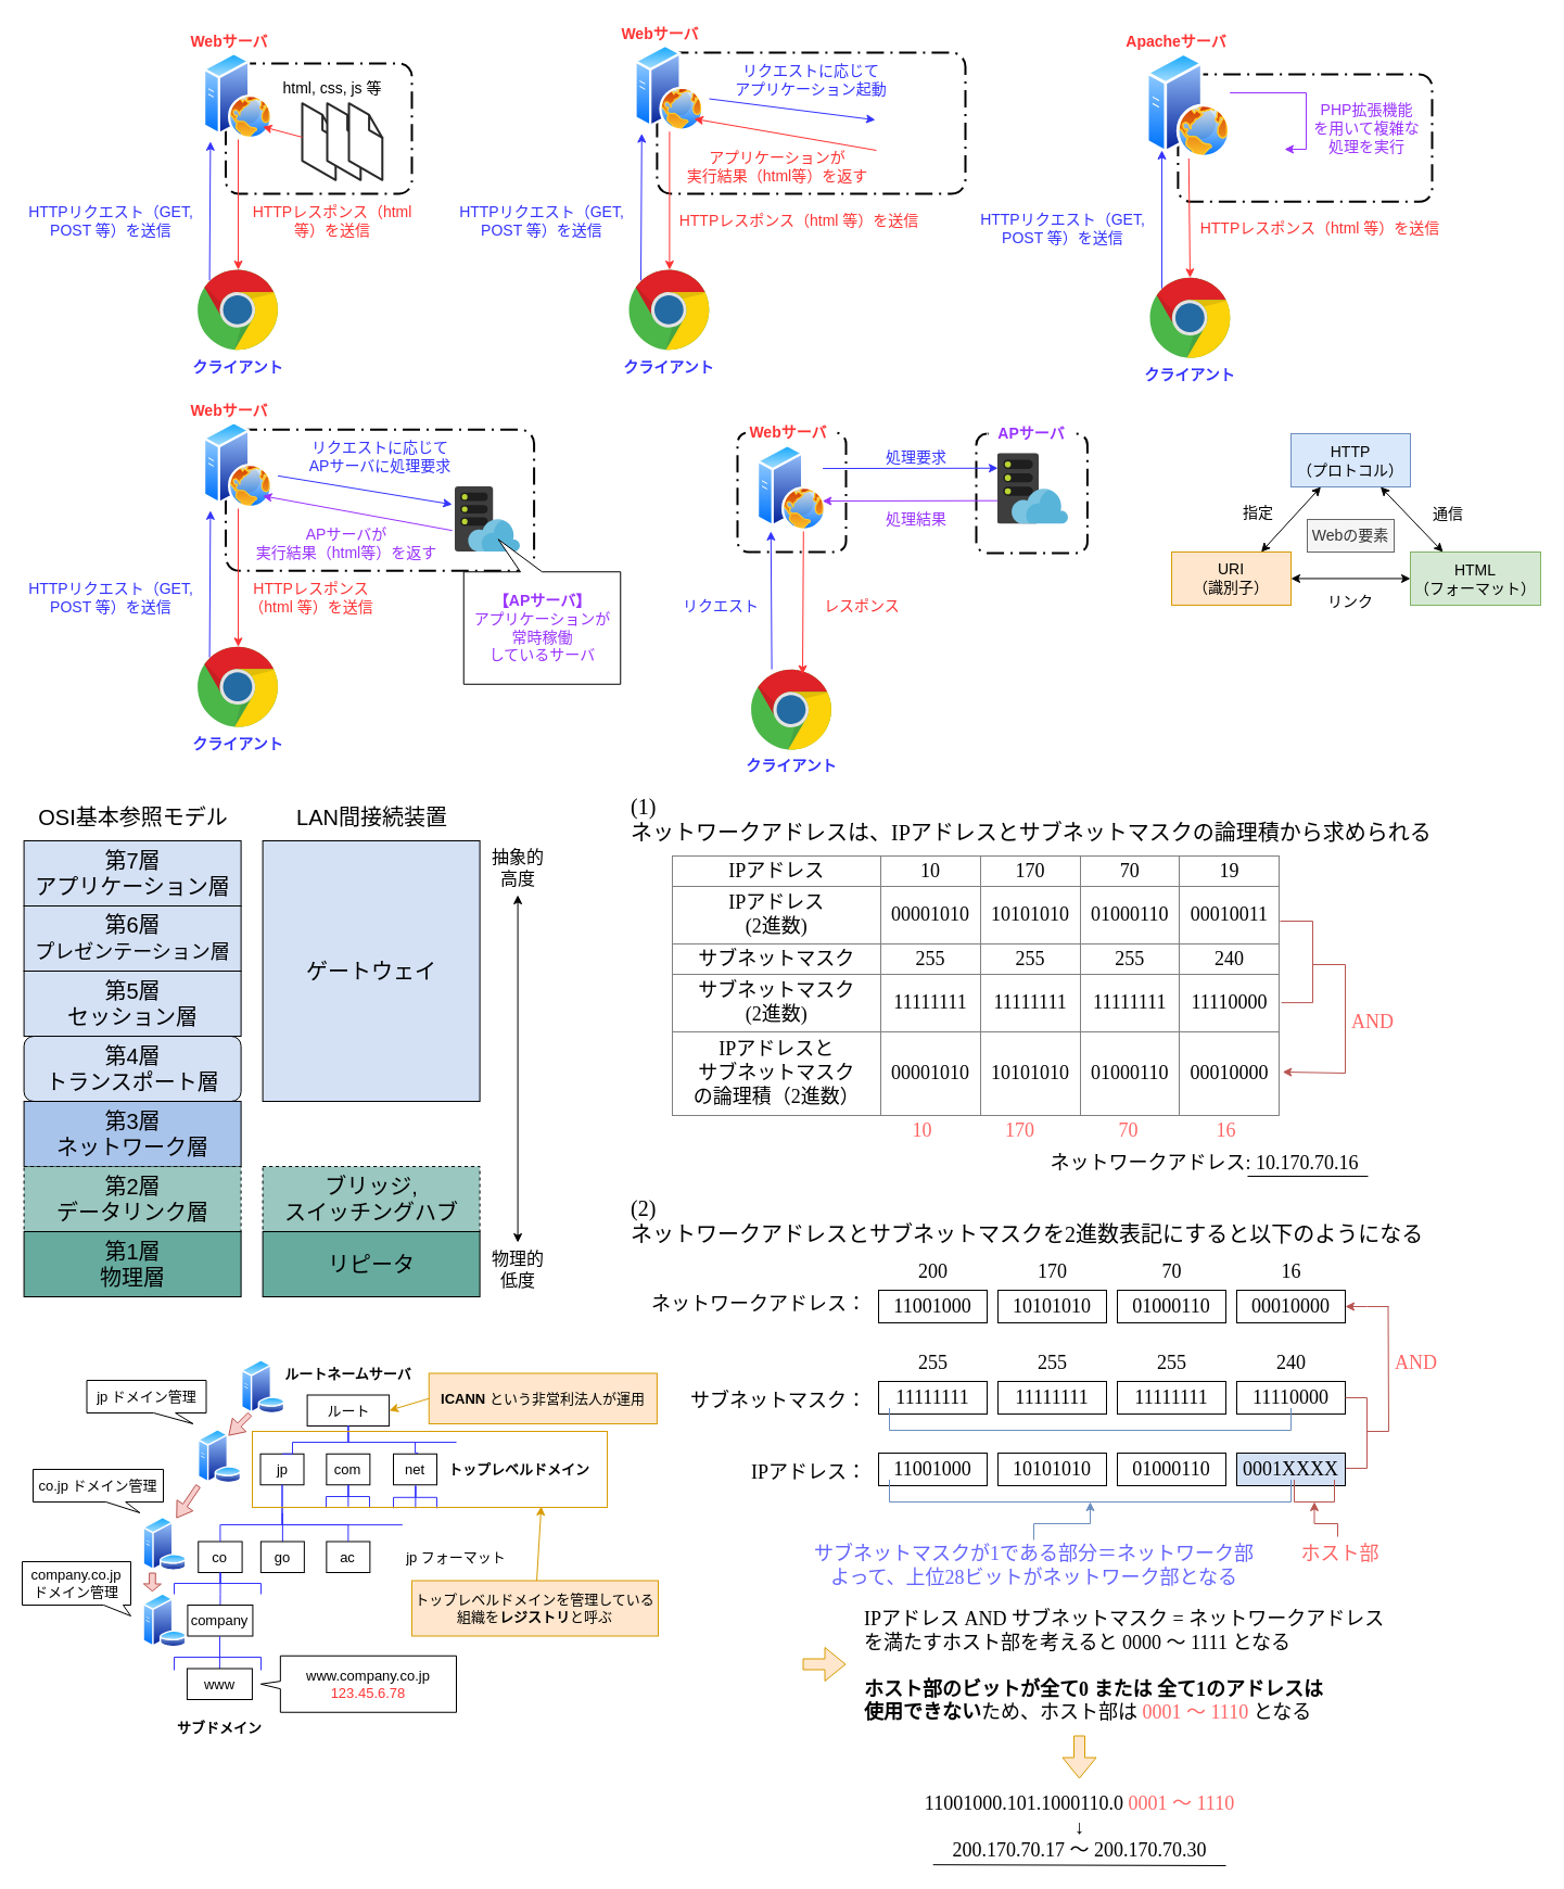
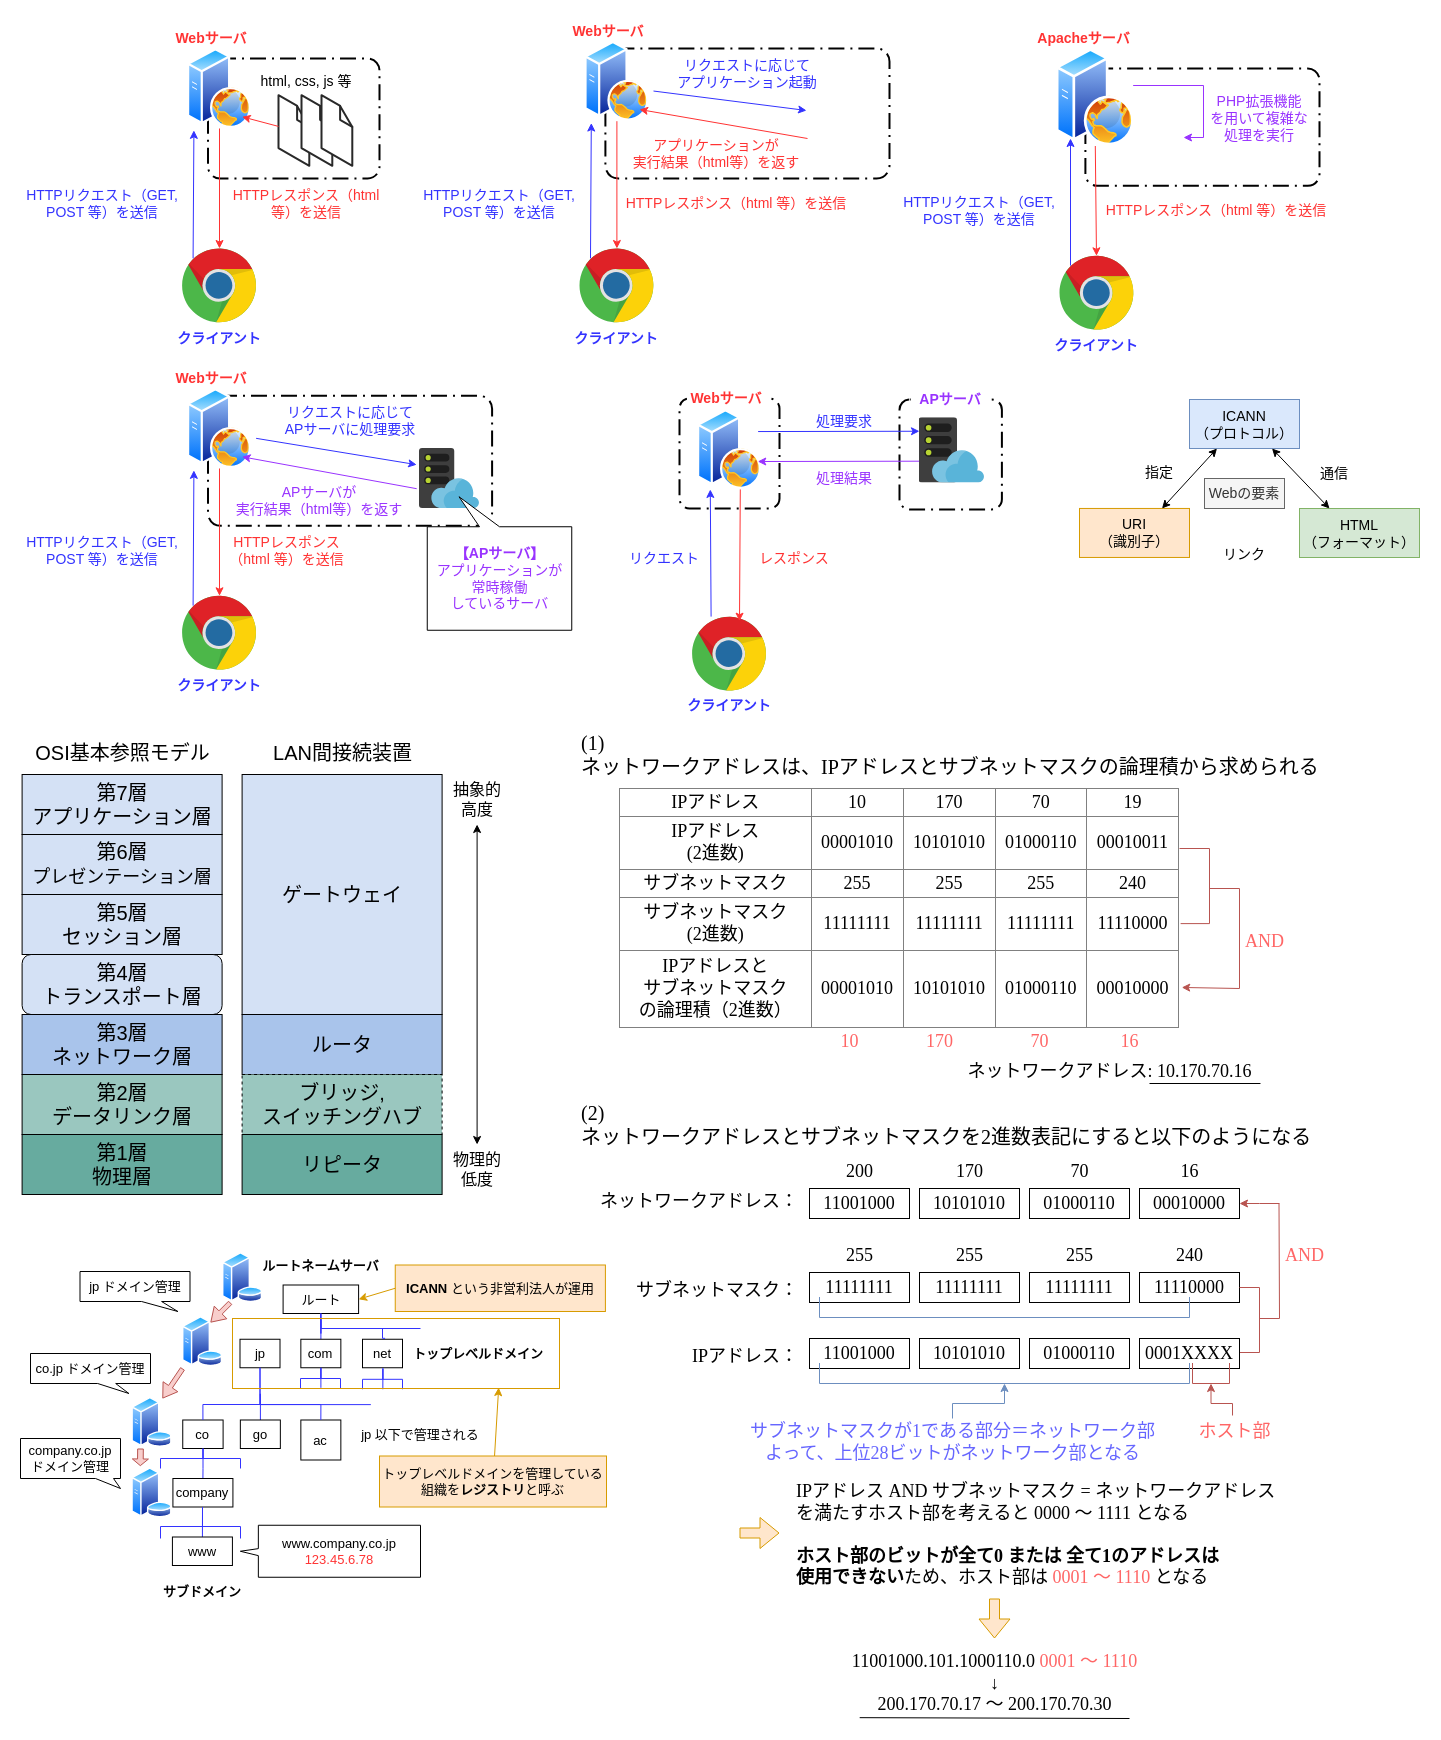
- <mxCell id="73" value="HTTP&lt;br&gt;（プロトコル）" style="text;html=1;strokeColor=#6c8ebf;fillColor=#dae8fc;align=center;verticalAlign=middle;whiteSpace=wrap;rounded=0;fontSize=14;" parent="1" vertex="1"><mxGeometry x="1189" y="399" width="110" height="49" as="geometry" /></mxCell>
+ <mxCell id="73" value="ICANN&lt;br&gt;（プロトコル）" style="text;html=1;strokeColor=#6c8ebf;fillColor=#dae8fc;align=center;verticalAlign=middle;whiteSpace=wrap;rounded=0;fontSize=14;" parent="1" vertex="1"><mxGeometry x="1189" y="399" width="110" height="49" as="geometry" /></mxCell>
- <mxCell id="75" style="edgeStyle=orthogonalEdgeStyle;rounded=0;orthogonalLoop=1;jettySize=auto;html=1;fontSize=14;startArrow=classic;startFill=1;" parent="1" source="76" target="74" edge="1"><mxGeometry relative="1" as="geometry" /></mxCell>
+ <mxCell id="93" value="ルータ" style="rounded=0;whiteSpace=wrap;html=1;fontSize=20;fillColor=#A9C4EB;" vertex="1" parent="1"><mxGeometry x="241.6" y="1014" width="200" height="60" as="geometry" /></mxCell>
- <mxCell id="89" value="第2層&lt;br&gt;データリンク層" style="rounded=0;whiteSpace=wrap;html=1;fontSize=20;fillColor=#9AC7BF;dashed=1;" vertex="1" parent="1"><mxGeometry x="21.6" y="1074" width="200" height="60" as="geometry" /></mxCell>
+ <mxCell id="89" value="第2層&lt;br&gt;データリンク層" style="rounded=0;whiteSpace=wrap;html=1;fontSize=20;fillColor=#9AC7BF;" vertex="1" parent="1"><mxGeometry x="21.6" y="1074" width="200" height="60" as="geometry" /></mxCell>
- <mxCell id="165" style="edgeStyle=orthogonalEdgeStyle;rounded=0;orthogonalLoop=1;jettySize=auto;html=1;entryX=0.5;entryY=1;entryDx=0;entryDy=0;fontSize=13;endArrow=none;endFill=0;exitX=0.5;exitY=0;exitDx=0;exitDy=0;strokeColor=#3333FF;" edge="1" parent="1" source="159" target="157"><mxGeometry relative="1" as="geometry"><Array as="points"><mxPoint x="269" y="1328" /><mxPoint x="320" y="1328" /></Array></mxGeometry></mxCell>
+ <mxCell id="160" style="edgeStyle=orthogonalEdgeStyle;rounded=0;orthogonalLoop=1;jettySize=auto;html=1;entryX=0.5;entryY=1;entryDx=0;entryDy=0;fontSize=13;endArrow=none;endFill=0;strokeColor=#3333FF;" edge="1" parent="1" source="162" target="157"><mxGeometry relative="1" as="geometry" /></mxCell>
- <mxCell id="137" value="&lt;font color=&quot;#000000&quot;&gt;0001XXXX&lt;/font&gt;" style="rounded=0;whiteSpace=wrap;html=1;fontFamily=Tahoma;fontSize=18;fontColor=#FF6666;align=center;fillColor=#d4e1f5;" vertex="1" parent="1"><mxGeometry x="1139" y="1338" width="100" height="30" as="geometry" /></mxCell>
+ <mxCell id="137" value="&lt;font color=&quot;#000000&quot;&gt;0001XXXX&lt;/font&gt;" style="rounded=0;whiteSpace=wrap;html=1;fontFamily=Tahoma;fontSize=18;fontColor=#FF6666;align=center;" vertex="1" parent="1"><mxGeometry x="1139" y="1338" width="100" height="30" as="geometry" /></mxCell>
- <mxCell id="172" value="ac" style="rounded=0;whiteSpace=wrap;html=1;fontSize=13;" vertex="1" parent="1"><mxGeometry x="300.35" y="1419.5" width="40" height="28.5" as="geometry" /></mxCell>
+ <mxCell id="172" value="ac" style="rounded=0;whiteSpace=wrap;html=1;fontSize=13;" vertex="1" parent="1"><mxGeometry x="300.35" y="1419.5" width="40" height="40" as="geometry" /></mxCell>
- <mxCell id="176" value="jp フォーマット" style="text;html=1;strokeColor=none;fillColor=none;align=center;verticalAlign=middle;whiteSpace=wrap;rounded=0;fontSize=13;" vertex="1" parent="1"><mxGeometry x="350.15" y="1420.75" width="140.2" height="26" as="geometry" /></mxCell>
+ <mxCell id="176" value="jp 以下で管理される" style="text;html=1;strokeColor=none;fillColor=none;align=center;verticalAlign=middle;whiteSpace=wrap;rounded=0;fontSize=13;" vertex="1" parent="1"><mxGeometry x="350.15" y="1420.75" width="140.2" height="26" as="geometry" /></mxCell>
